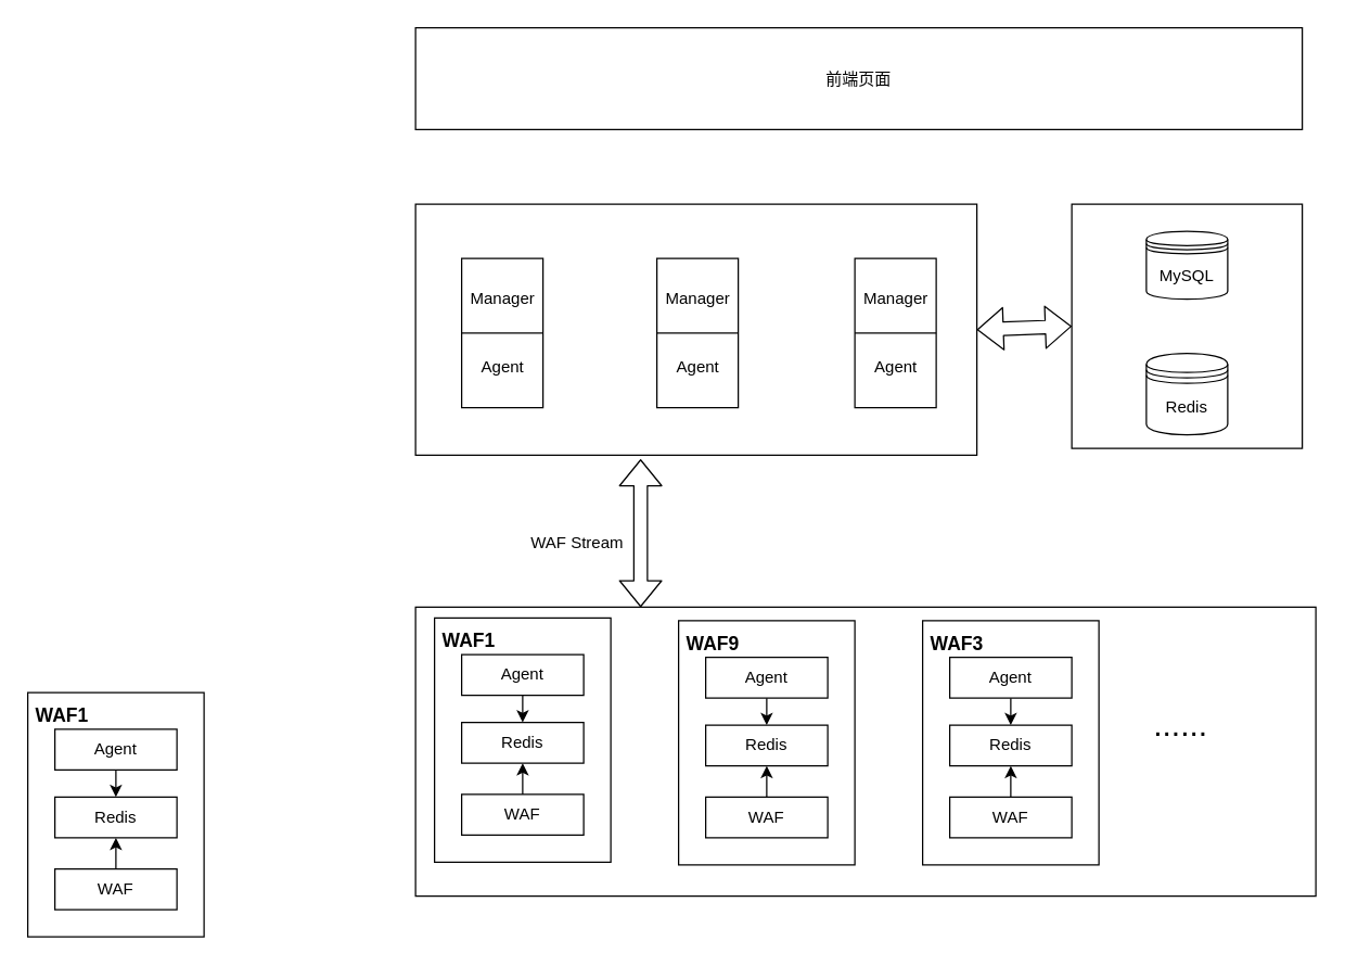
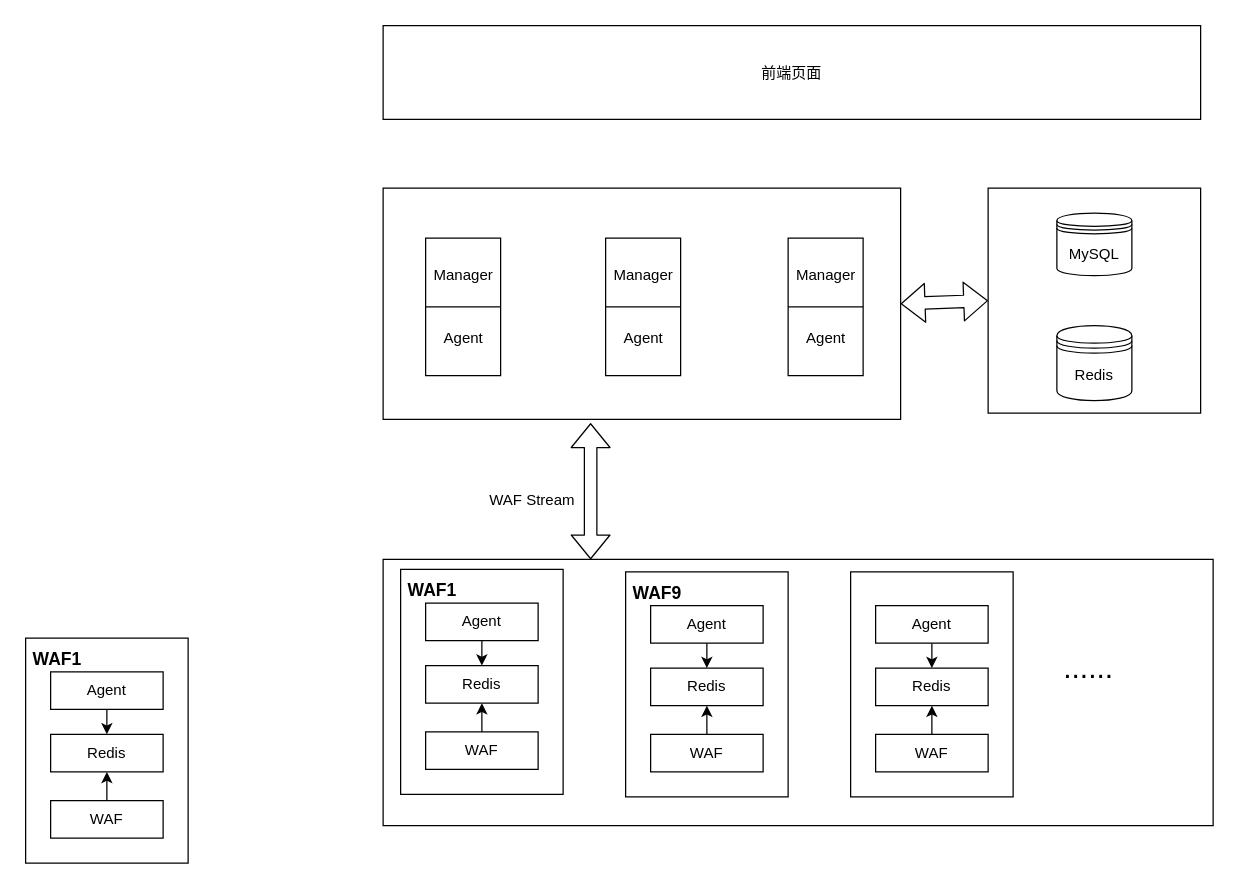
- <mxCell id="51" value="&lt;font style=&quot;font-size: 14px&quot;&gt;&lt;b&gt;WAF3&lt;/b&gt;&lt;/font&gt;" style="text;html=1;align=center;verticalAlign=middle;resizable=0;points=[];autosize=1;" vertex="1" parent="1"><mxGeometry x="680" y="464" width="50" height="20" as="geometry" /></mxCell>
